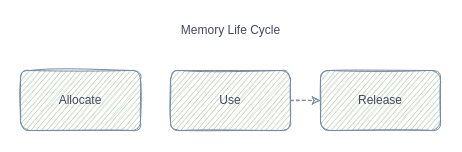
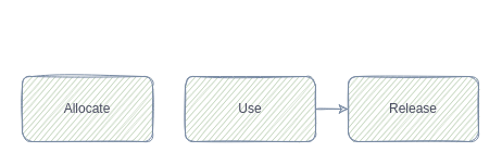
- <mxCell id="6" value="Memory Life Cycle" style="text;html=1;align=center;verticalAlign=middle;resizable=0;points=[];autosize=1;strokeColor=none;fillColor=none;fontColor=#46495D;fontFamily=Helvetica;" vertex="1" parent="1"><mxGeometry x="175" y="20" width="110" height="20" as="geometry" /></mxCell>
- <mxCell id="5" value="" style="endArrow=classic;html=1;rounded=0;exitX=1;exitY=0.5;exitDx=0;exitDy=0;entryX=0;entryY=0.5;entryDx=0;entryDy=0;sketch=1;strokeColor=#788AA3;fontColor=#46495D;dashed=1;" edge="1" parent="1" source="3" target="4"><mxGeometry width="50" height="50" relative="1" as="geometry"><mxPoint x="280" y="130" as="sourcePoint" /><mxPoint x="330" y="80" as="targetPoint" /></mxGeometry></mxCell>
+ <mxCell id="5" value="" style="endArrow=classic;html=1;rounded=0;exitX=1;exitY=0.5;exitDx=0;exitDy=0;entryX=0;entryY=0.5;entryDx=0;entryDy=0;sketch=1;strokeColor=#788AA3;fontColor=#46495D;" edge="1" parent="1" source="3" target="4"><mxGeometry width="50" height="50" relative="1" as="geometry"><mxPoint x="280" y="130" as="sourcePoint" /><mxPoint x="330" y="80" as="targetPoint" /></mxGeometry></mxCell>
